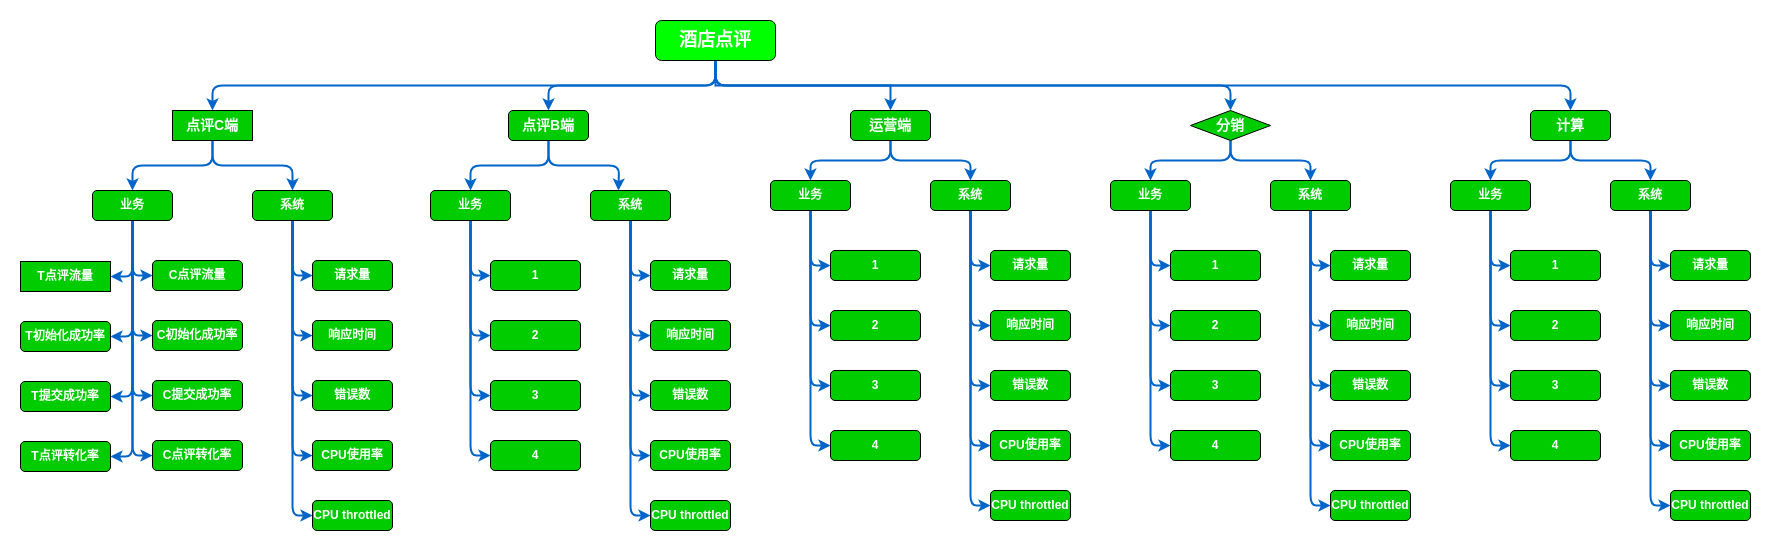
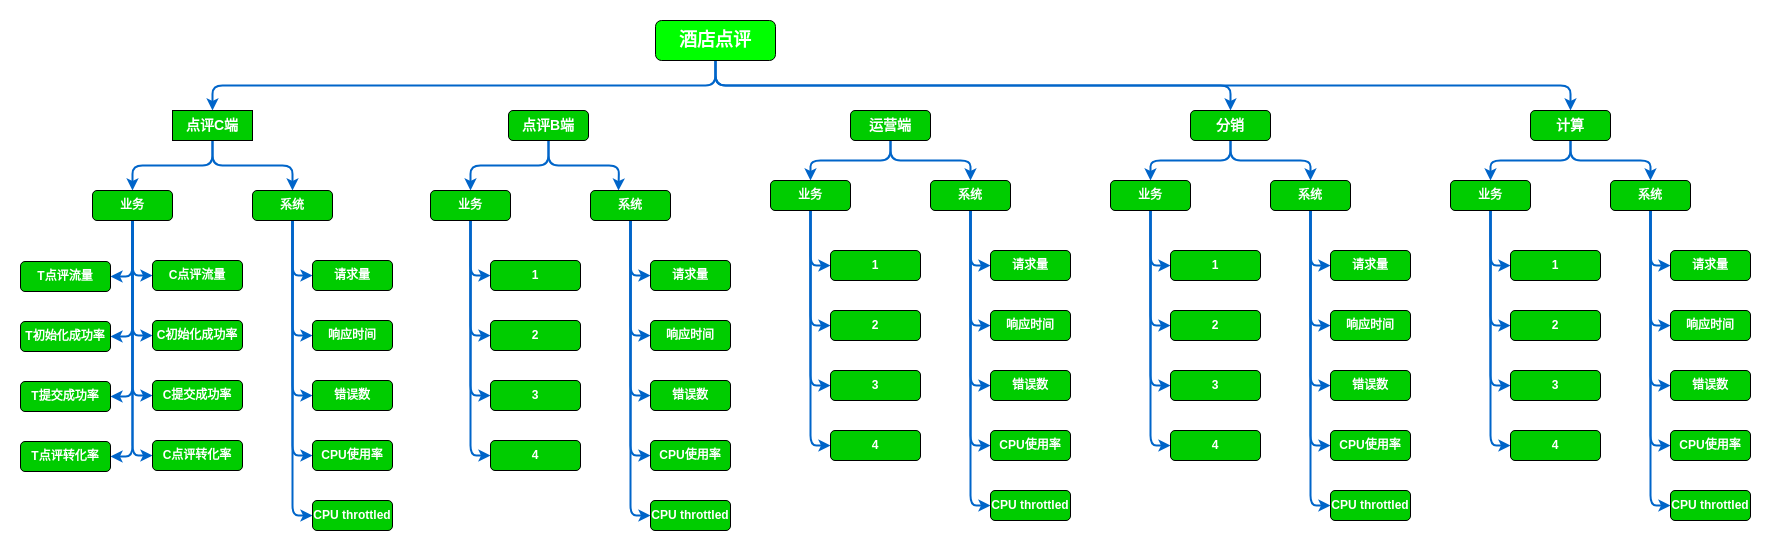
- <mxCell id="4" style="edgeStyle=orthogonalEdgeStyle;rounded=0;orthogonalLoop=1;jettySize=auto;html=1;exitX=0.5;exitY=1;exitDx=0;exitDy=0;entryX=0.5;entryY=0;entryDx=0;entryDy=0;strokeColor=#0065C9;strokeWidth=2;fontStyle=1;fontColor=#FFFFFF;" parent="1" source="7" target="39" edge="1"><mxGeometry relative="1" as="geometry" /></mxCell>
- <mxCell id="3" style="edgeStyle=orthogonalEdgeStyle;rounded=1;orthogonalLoop=1;jettySize=auto;html=1;exitX=0.5;exitY=1;exitDx=0;exitDy=0;entryX=0.5;entryY=0;entryDx=0;entryDy=0;strokeColor=#0065C9;strokeWidth=2;fontStyle=1;fontColor=#FFFFFF;" parent="1" source="7" target="36" edge="1"><mxGeometry relative="1" as="geometry" /></mxCell>
- <mxCell id="42" value="&lt;span&gt;&lt;font style=&quot;font-size: 14px;&quot;&gt;分销&lt;/font&gt;&lt;/span&gt;" style="rhombus;whiteSpace=wrap;html=1;fontStyle=1;fontColor=#FFFFFF;fillColor=#00CC00;" parent="1" vertex="1"><mxGeometry x="1190" y="110" width="80" height="30" as="geometry" /></mxCell>
+ <mxCell id="42" value="&lt;span&gt;&lt;font style=&quot;font-size: 14px;&quot;&gt;分销&lt;/font&gt;&lt;/span&gt;" style="rounded=1;whiteSpace=wrap;html=1;fontStyle=1;fontColor=#FFFFFF;fillColor=#00CC00;" parent="1" vertex="1"><mxGeometry x="1190" y="110" width="80" height="30" as="geometry" /></mxCell>
- <mxCell id="46" value="T点评流量" style="whiteSpace=wrap;html=1;fillColor=#00CC00;fontStyle=1;fontColor=#FFFFFF;rounded=0;" vertex="1" parent="1"><mxGeometry x="20" y="261" width="90" height="30" as="geometry" /></mxCell>
+ <mxCell id="46" value="T点评流量" style="rounded=1;whiteSpace=wrap;html=1;fillColor=#00CC00;fontStyle=1;fontColor=#FFFFFF;" vertex="1" parent="1"><mxGeometry x="20" y="261" width="90" height="30" as="geometry" /></mxCell>
